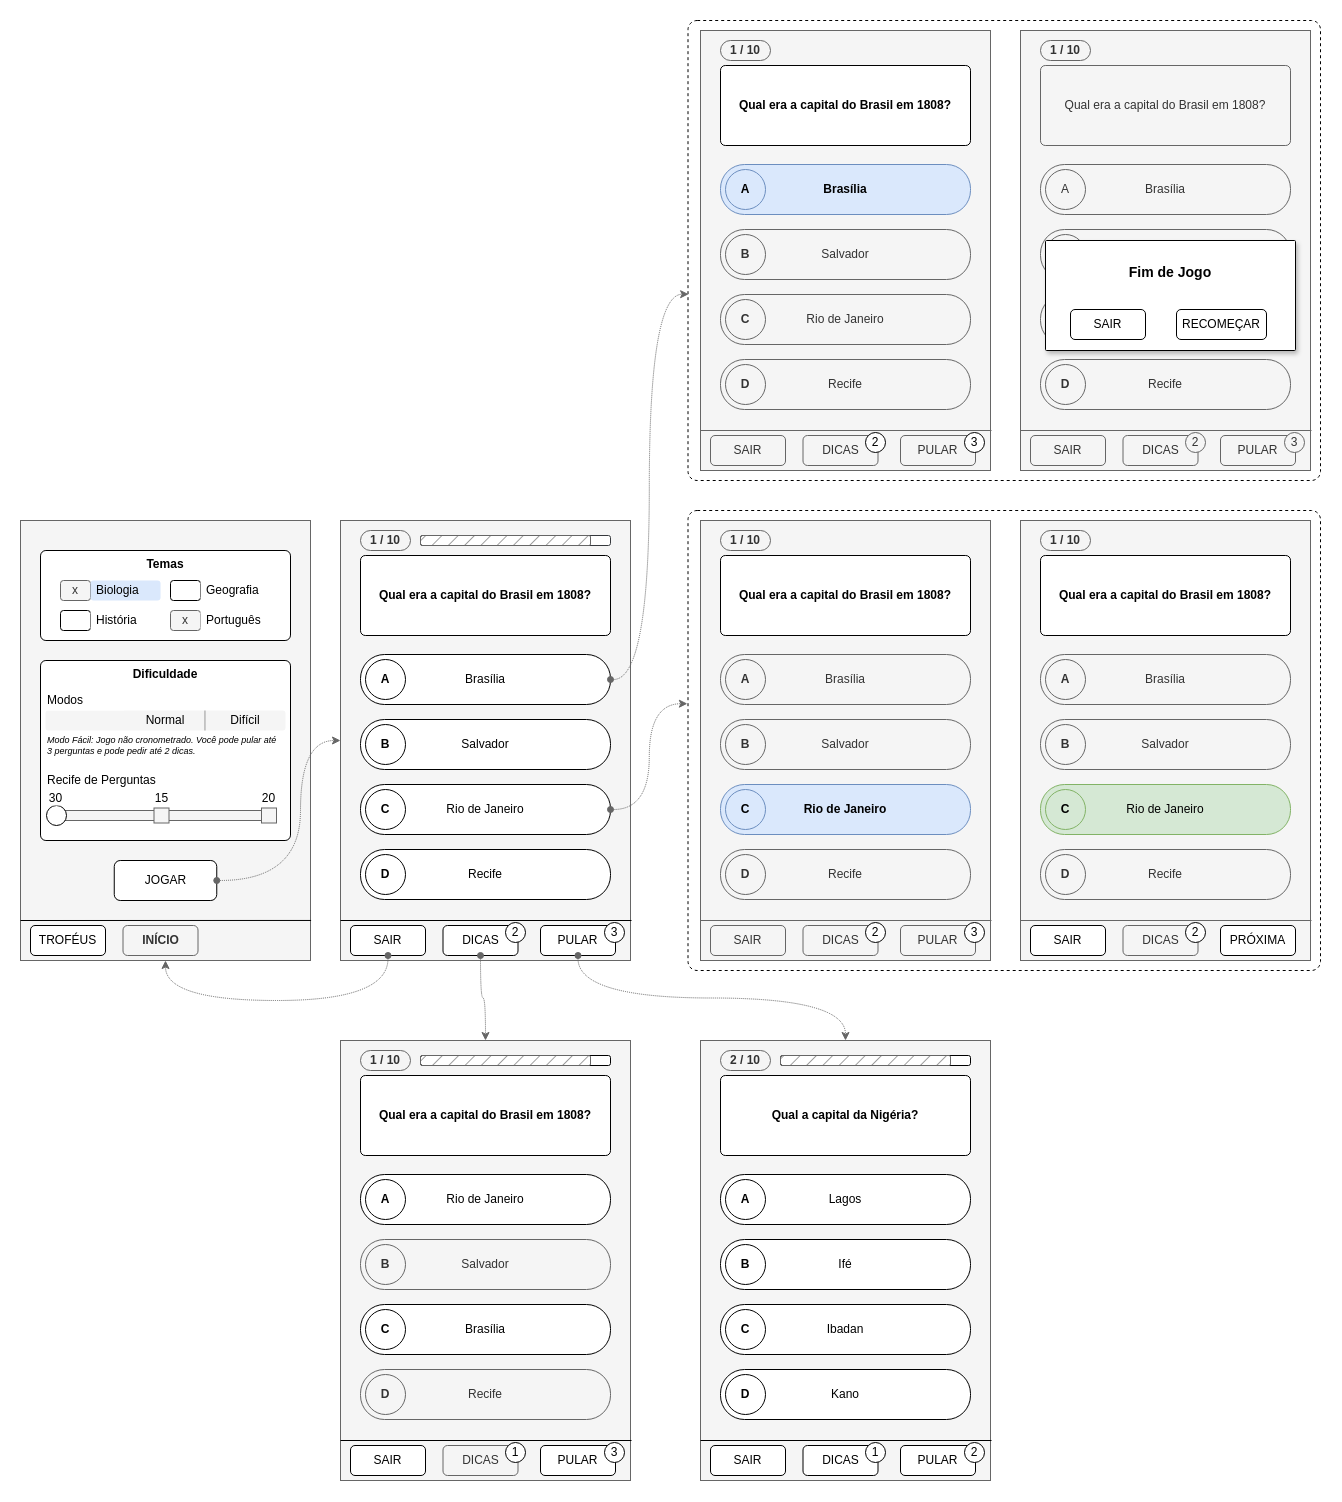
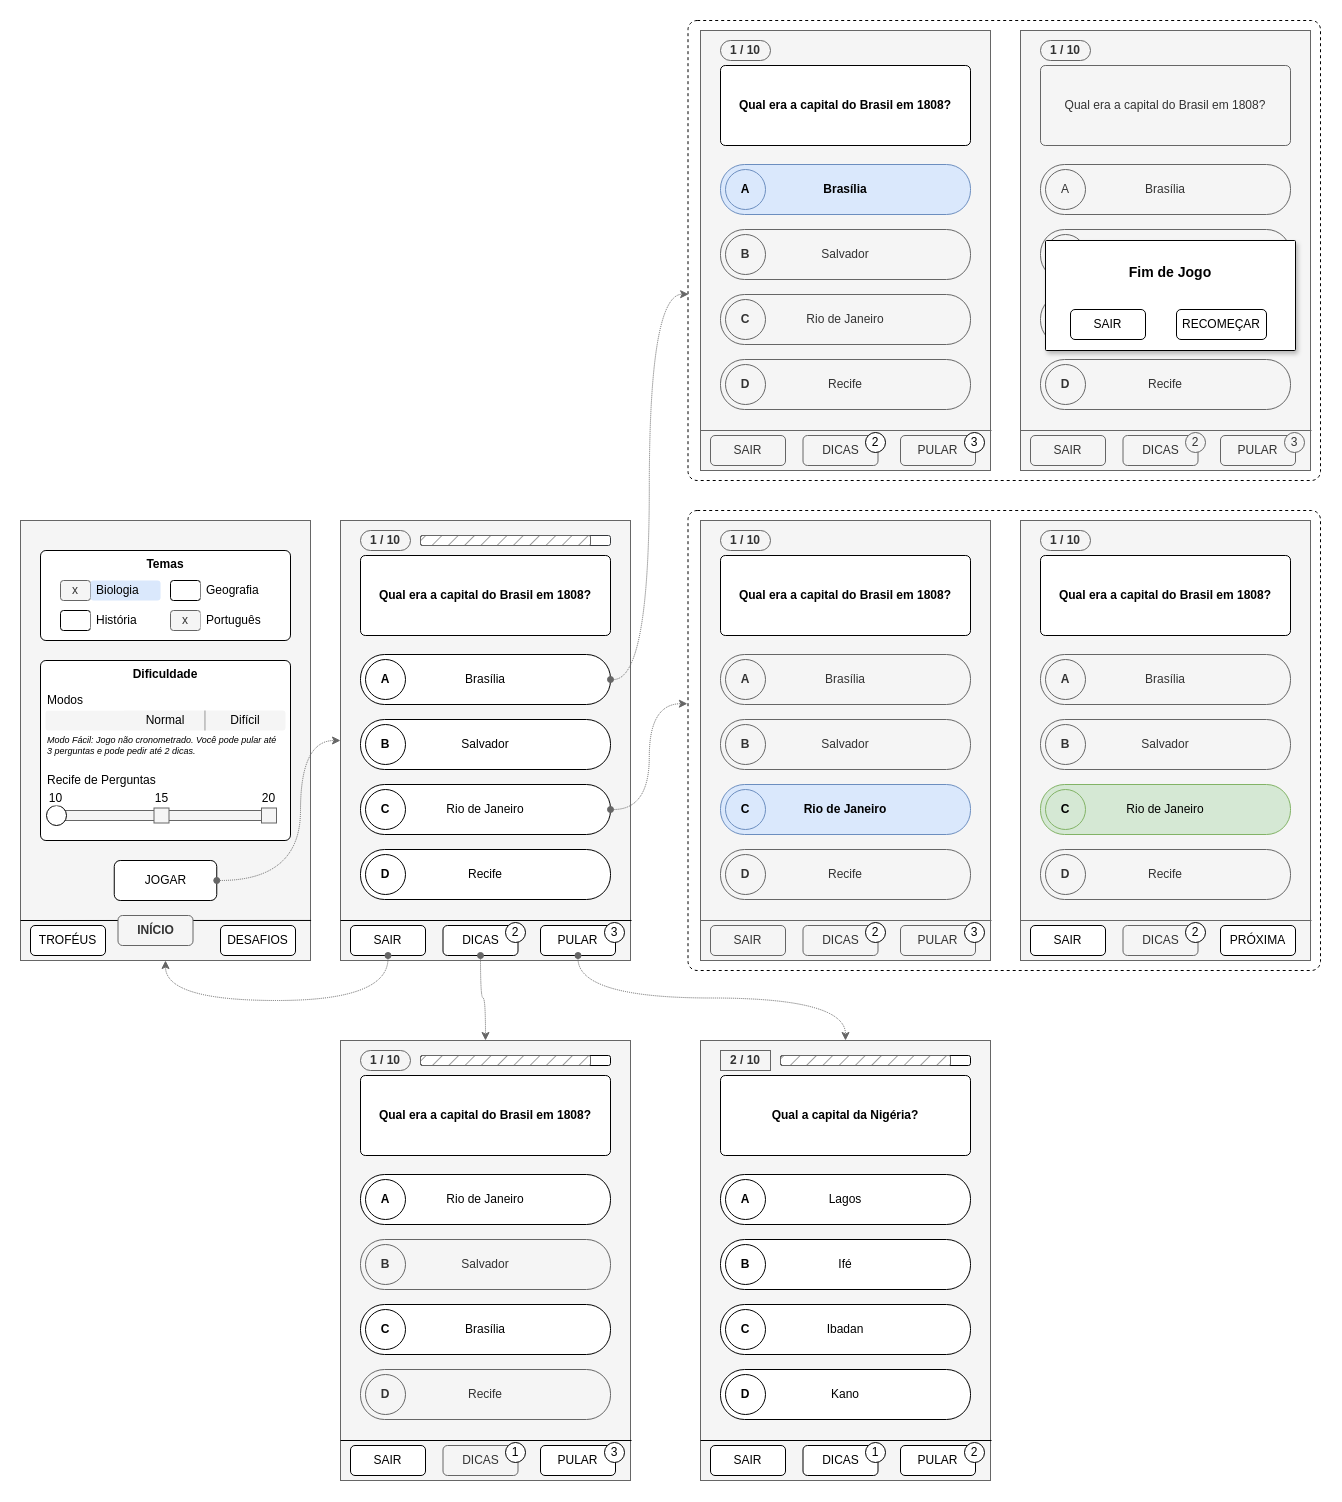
- <mxCell id="34" value="30" style="whiteSpace=wrap;html=1;aspect=fixed;strokeColor=none;" vertex="1" parent="29"><mxGeometry x="2" width="15" height="15" as="geometry" /></mxCell>
+ <mxCell id="34" value="10" style="whiteSpace=wrap;html=1;aspect=fixed;strokeColor=none;" vertex="1" parent="29"><mxGeometry x="2" width="15" height="15" as="geometry" /></mxCell>
- <mxCell id="5" value="INÍCIO" style="rounded=1;whiteSpace=wrap;html=1;fillColor=#f5f5f5;fontColor=#333333;strokeColor=#666666;fontStyle=1" vertex="1" parent="1"><mxGeometry x="122.5" y="925" width="75" height="30" as="geometry" /></mxCell>
+ <mxCell id="5" value="INÍCIO" style="rounded=1;whiteSpace=wrap;html=1;fillColor=#f5f5f5;fontColor=#333333;strokeColor=#666666;fontStyle=1" vertex="1" parent="1"><mxGeometry x="117.5" y="915" width="75" height="30" as="geometry" /></mxCell>
+ <mxCell id="7" value="DESAFIOS" style="rounded=1;whiteSpace=wrap;html=1;" vertex="1" parent="1"><mxGeometry x="220" y="925" width="75" height="30" as="geometry" /></mxCell>
- <mxCell id="84" value="2 / 10" style="rounded=1;whiteSpace=wrap;html=1;arcSize=50;fontStyle=1;fillColor=#f5f5f5;fontColor=#333333;strokeColor=#666666;" vertex="1" parent="1"><mxGeometry x="720" y="1050" width="50" height="20" as="geometry" /></mxCell>
+ <mxCell id="84" value="2 / 10" style="whiteSpace=wrap;html=1;arcSize=50;fontStyle=1;fillColor=#f5f5f5;fontColor=#333333;strokeColor=#666666;rounded=0;" vertex="1" parent="1"><mxGeometry x="720" y="1050" width="50" height="20" as="geometry" /></mxCell>
